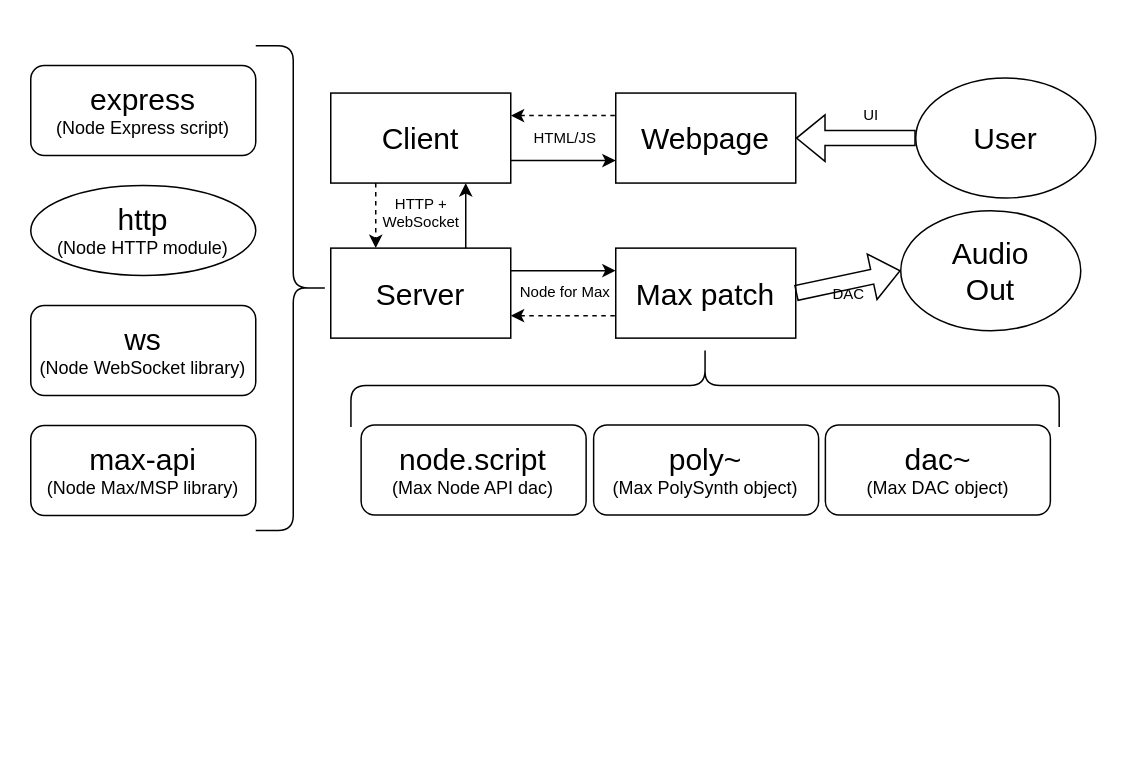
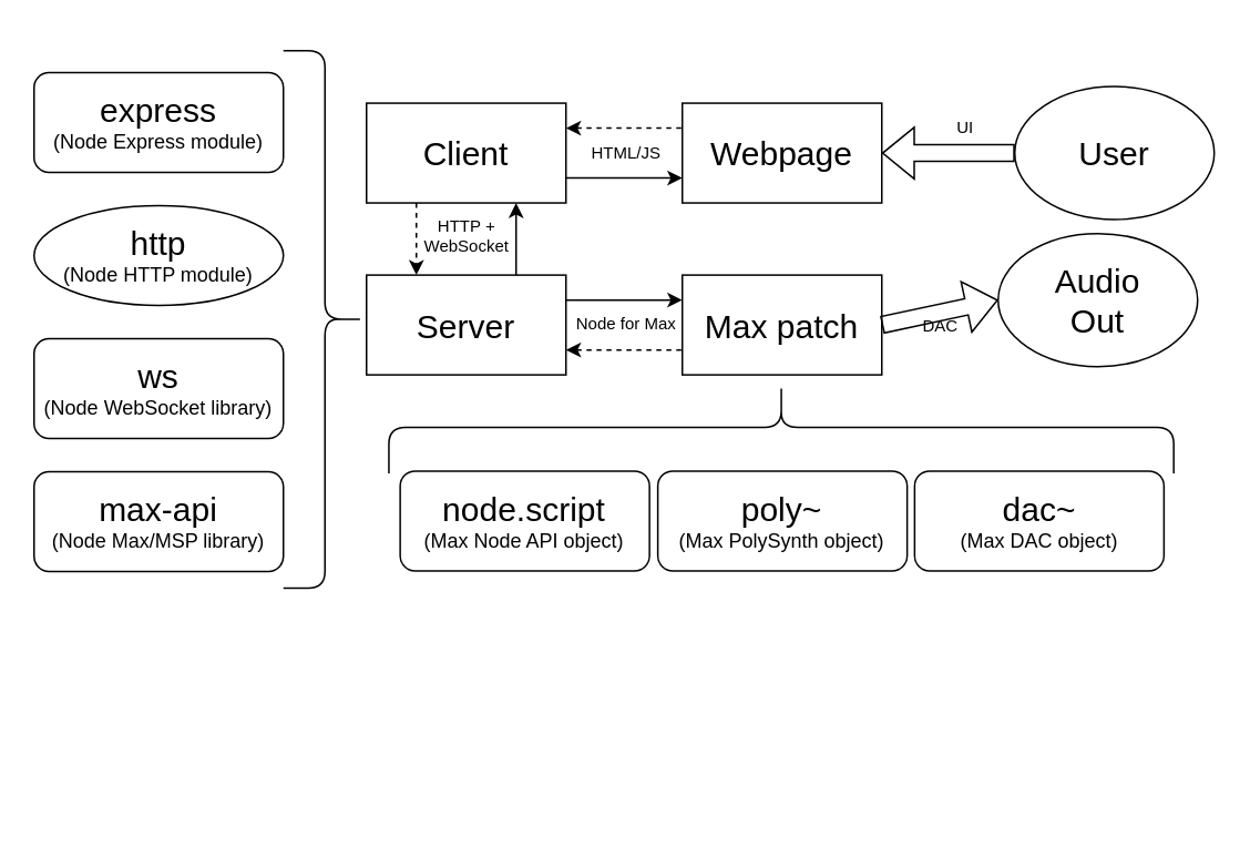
- <mxCell id="2" value="&lt;font style=&quot;&quot;&gt;&lt;span style=&quot;font-size: 20px;&quot;&gt;express&lt;/span&gt;&lt;br&gt;&lt;span style=&quot;&quot; id=&quot;docs-internal-guid-d033730f-7fff-fbc0-8593-1b029f5c23d0&quot;&gt;&lt;span style=&quot;font-family: Arial; background-color: transparent; font-variant-numeric: normal; font-variant-east-asian: normal; vertical-align: baseline;&quot;&gt;&lt;font style=&quot;font-size: 12px;&quot;&gt;(Node Express script)&lt;/font&gt;&lt;/span&gt;&lt;/span&gt;&lt;br&gt;&lt;/font&gt;" style="rounded=1;whiteSpace=wrap;html=1;" parent="1" vertex="1"><mxGeometry x="20" y="43" width="150" height="60" as="geometry" /></mxCell>
+ <mxCell id="2" value="&lt;font style=&quot;&quot;&gt;&lt;span style=&quot;font-size: 20px;&quot;&gt;express&lt;/span&gt;&lt;br&gt;&lt;span style=&quot;&quot; id=&quot;docs-internal-guid-d033730f-7fff-fbc0-8593-1b029f5c23d0&quot;&gt;&lt;span style=&quot;font-family: Arial; background-color: transparent; font-variant-numeric: normal; font-variant-east-asian: normal; vertical-align: baseline;&quot;&gt;&lt;font style=&quot;font-size: 12px;&quot;&gt;(Node Express module)&lt;/font&gt;&lt;/span&gt;&lt;/span&gt;&lt;br&gt;&lt;/font&gt;" style="rounded=1;whiteSpace=wrap;html=1;" parent="1" vertex="1"><mxGeometry x="20" y="43" width="150" height="60" as="geometry" /></mxCell>
- <mxCell id="5" value="&lt;font style=&quot;&quot;&gt;&lt;span style=&quot;font-size: 20px;&quot;&gt;node.script&lt;/span&gt;&lt;br&gt;&lt;span style=&quot;font-size: 12px;&quot;&gt;(Max Node API dac)&lt;/span&gt;&lt;br&gt;&lt;/font&gt;" style="rounded=1;whiteSpace=wrap;html=1;" parent="1" vertex="1"><mxGeometry x="240.25" y="282.59" width="150" height="60" as="geometry" /></mxCell>
+ <mxCell id="5" value="&lt;font style=&quot;&quot;&gt;&lt;span style=&quot;font-size: 20px;&quot;&gt;node.script&lt;/span&gt;&lt;br&gt;&lt;span style=&quot;font-size: 12px;&quot;&gt;(Max Node API object)&lt;/span&gt;&lt;br&gt;&lt;/font&gt;" style="rounded=1;whiteSpace=wrap;html=1;" parent="1" vertex="1"><mxGeometry x="240.25" y="282.59" width="150" height="60" as="geometry" /></mxCell>
